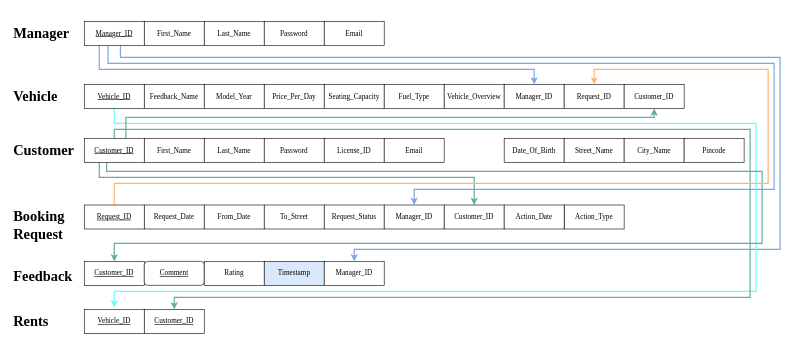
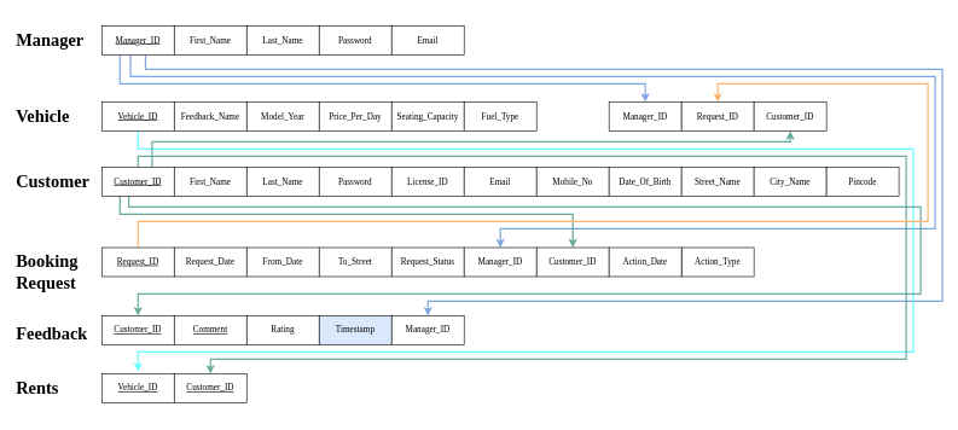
- <mxCell id="17" value="Vehicle_Overview" style="whiteSpace=wrap;html=1;align=center;fontFamily=Times New Roman;" parent="1" vertex="1"><mxGeometry x="740" y="140" width="100" height="40" as="geometry" /></mxCell>
+ <mxCell id="30" value="Mobile_No" style="whiteSpace=wrap;html=1;align=center;fontFamily=Times New Roman;" parent="1" vertex="1"><mxGeometry x="740" y="230" width="100" height="40" as="geometry" /></mxCell>
- <mxCell id="44" value="&lt;u&gt;Comment&lt;/u&gt;" style="whiteSpace=wrap;html=1;align=center;fontFamily=Times New Roman;rounded=1;" parent="1" vertex="1"><mxGeometry x="240" y="435" width="100" height="40" as="geometry" /></mxCell>
+ <mxCell id="44" value="&lt;u&gt;Comment&lt;/u&gt;" style="whiteSpace=wrap;html=1;align=center;fontFamily=Times New Roman;" parent="1" vertex="1"><mxGeometry x="240" y="435" width="100" height="40" as="geometry" /></mxCell>
